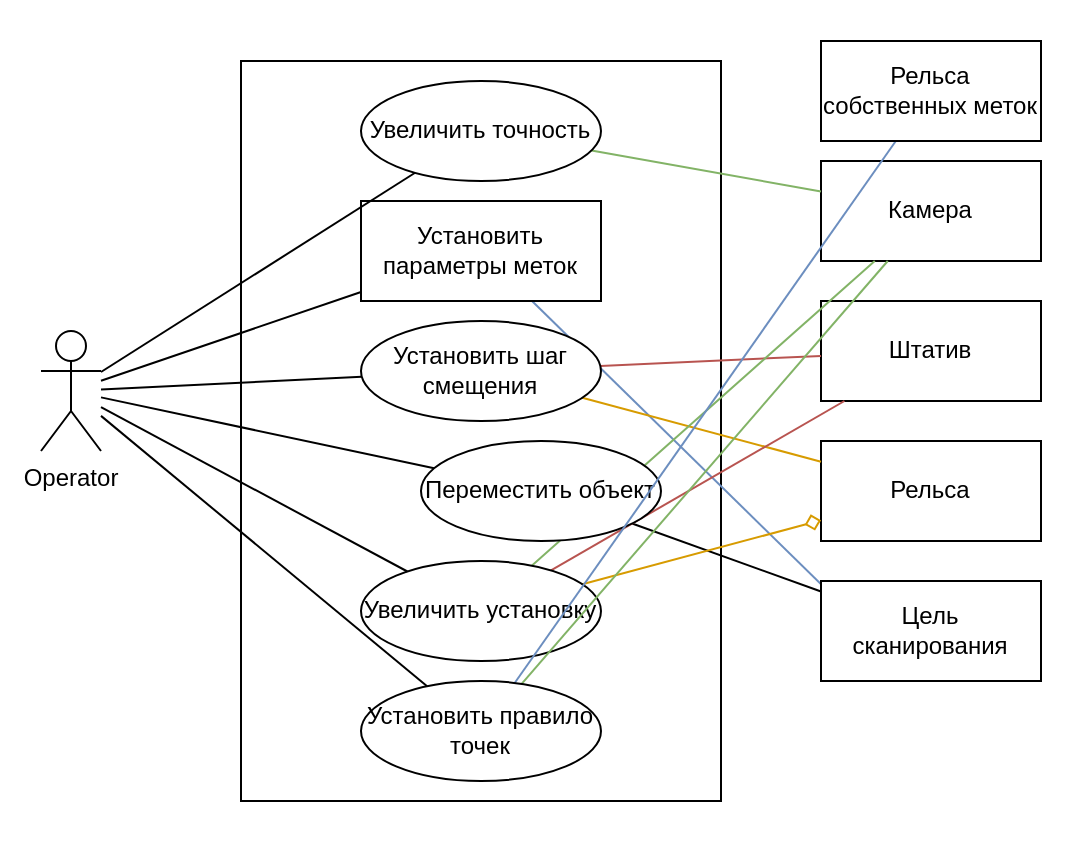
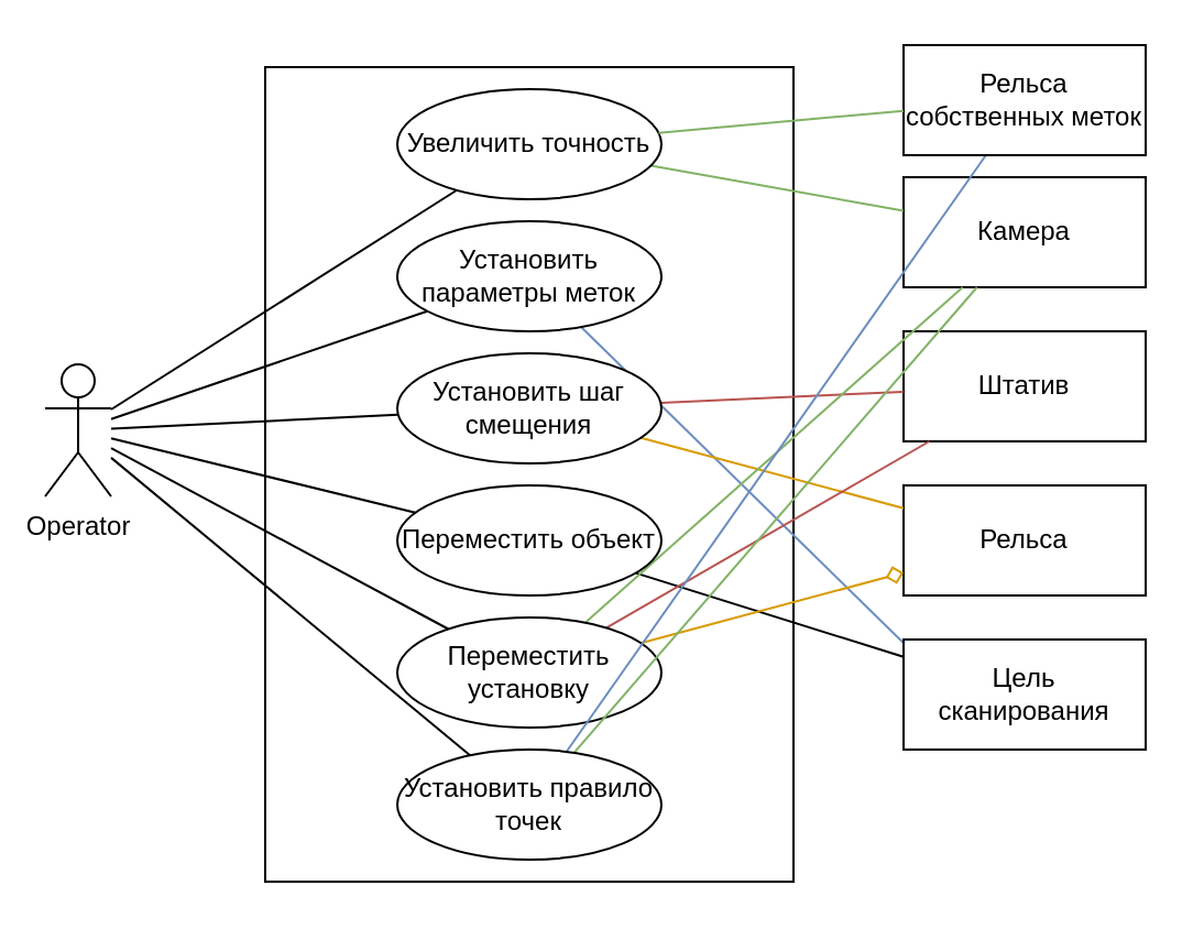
+ <mxCell id="31" style="rounded=0;orthogonalLoop=1;jettySize=auto;html=1;endArrow=none;endFill=0;fillColor=#d5e8d4;strokeColor=#82b366;" parent="1" source="8" target="30" edge="1"><mxGeometry relative="1" as="geometry"><mxPoint x="310" y="75" as="sourcePoint" /><mxPoint x="420" y="75" as="targetPoint" /></mxGeometry></mxCell>
- <mxCell id="10" value="Установить параметры меток" style="whiteSpace=wrap;html=1;rounded=0;" parent="1" vertex="1"><mxGeometry x="180" y="100" width="120" height="50" as="geometry" /></mxCell>
+ <mxCell id="10" value="Установить параметры меток" style="ellipse;whiteSpace=wrap;html=1;" parent="1" vertex="1"><mxGeometry x="180" y="100" width="120" height="50" as="geometry" /></mxCell>
- <mxCell id="18" value="Переместить объект" style="ellipse;whiteSpace=wrap;html=1;" parent="1" vertex="1"><mxGeometry x="210" y="220" width="120" height="50" as="geometry" /></mxCell>
+ <mxCell id="18" value="Переместить объект" style="ellipse;whiteSpace=wrap;html=1;" parent="1" vertex="1"><mxGeometry x="180" y="220" width="120" height="50" as="geometry" /></mxCell>
- <mxCell id="20" value="Увеличить установку" style="ellipse;whiteSpace=wrap;html=1;" parent="1" vertex="1"><mxGeometry x="180" y="280" width="120" height="50" as="geometry" /></mxCell>
+ <mxCell id="20" value="Переместить установку" style="ellipse;whiteSpace=wrap;html=1;" parent="1" vertex="1"><mxGeometry x="180" y="280" width="120" height="50" as="geometry" /></mxCell>
